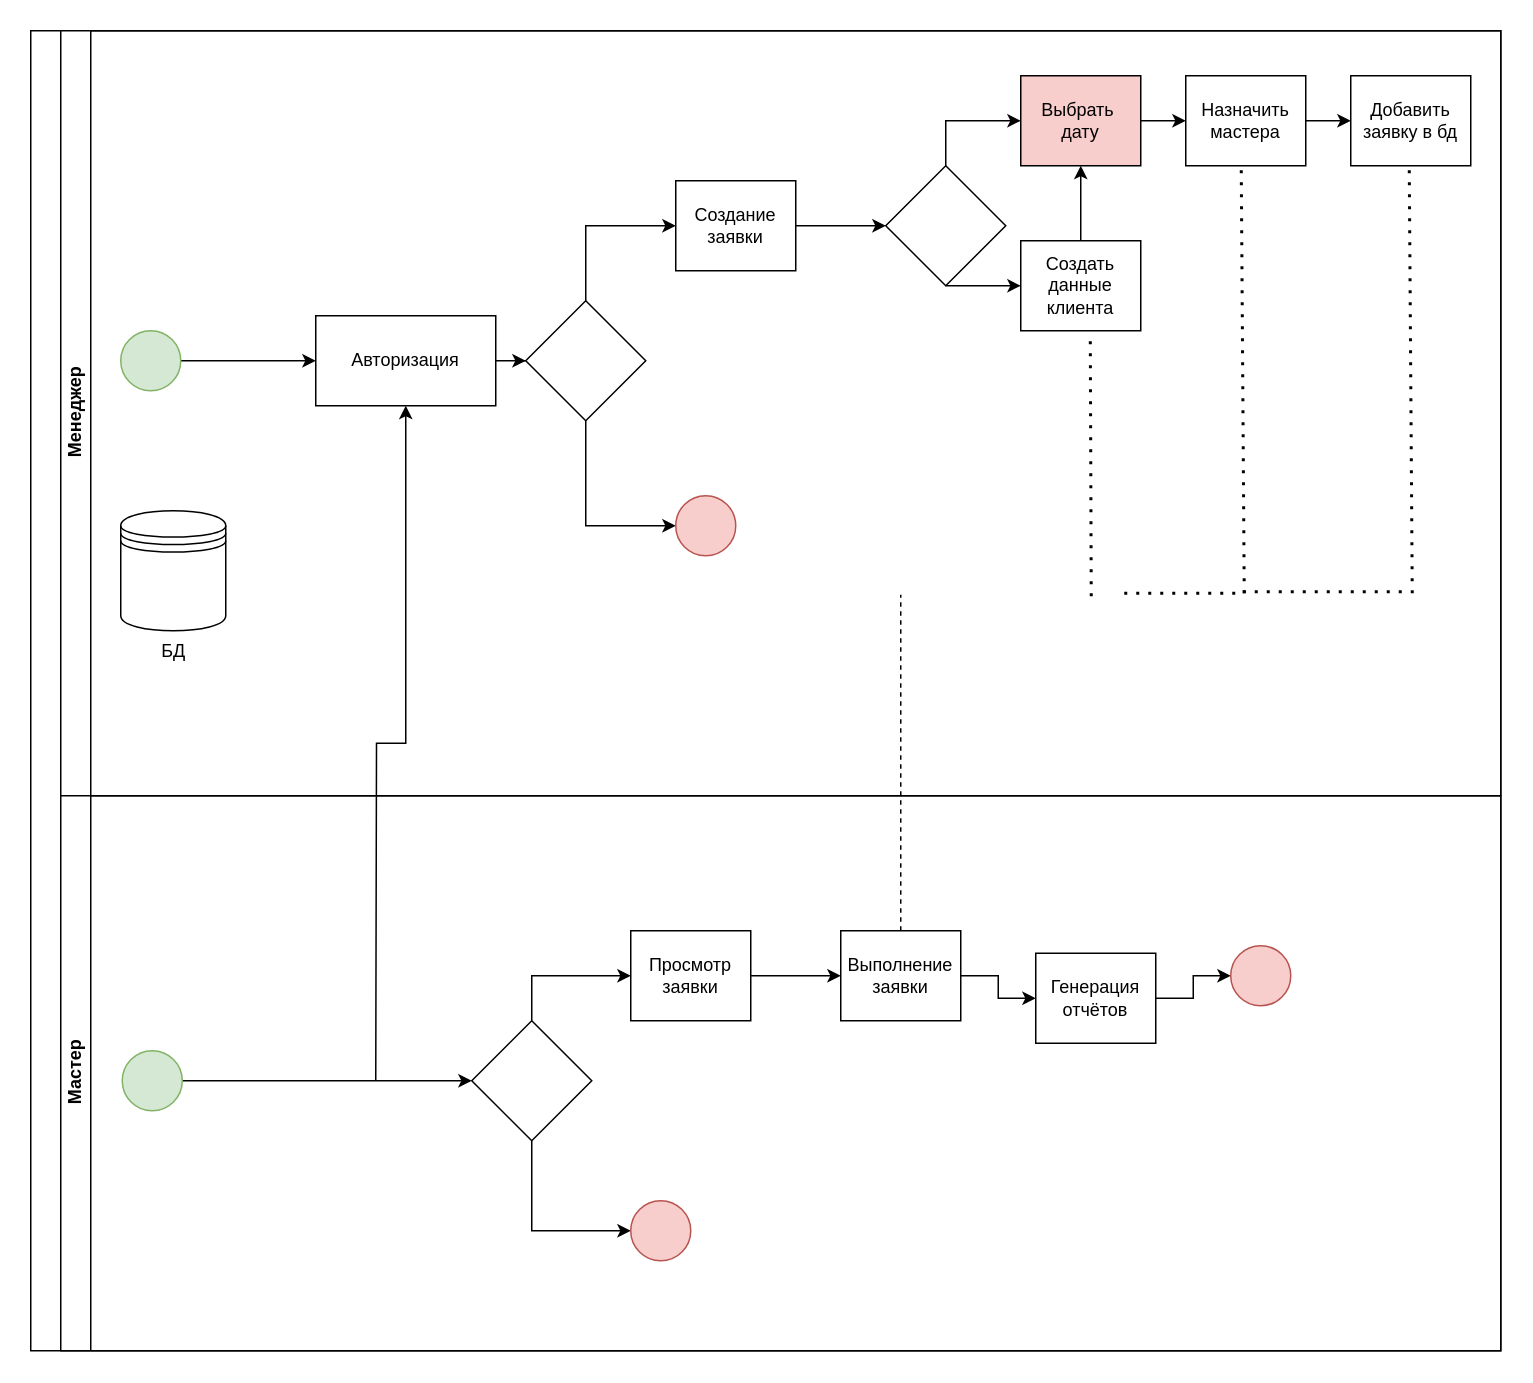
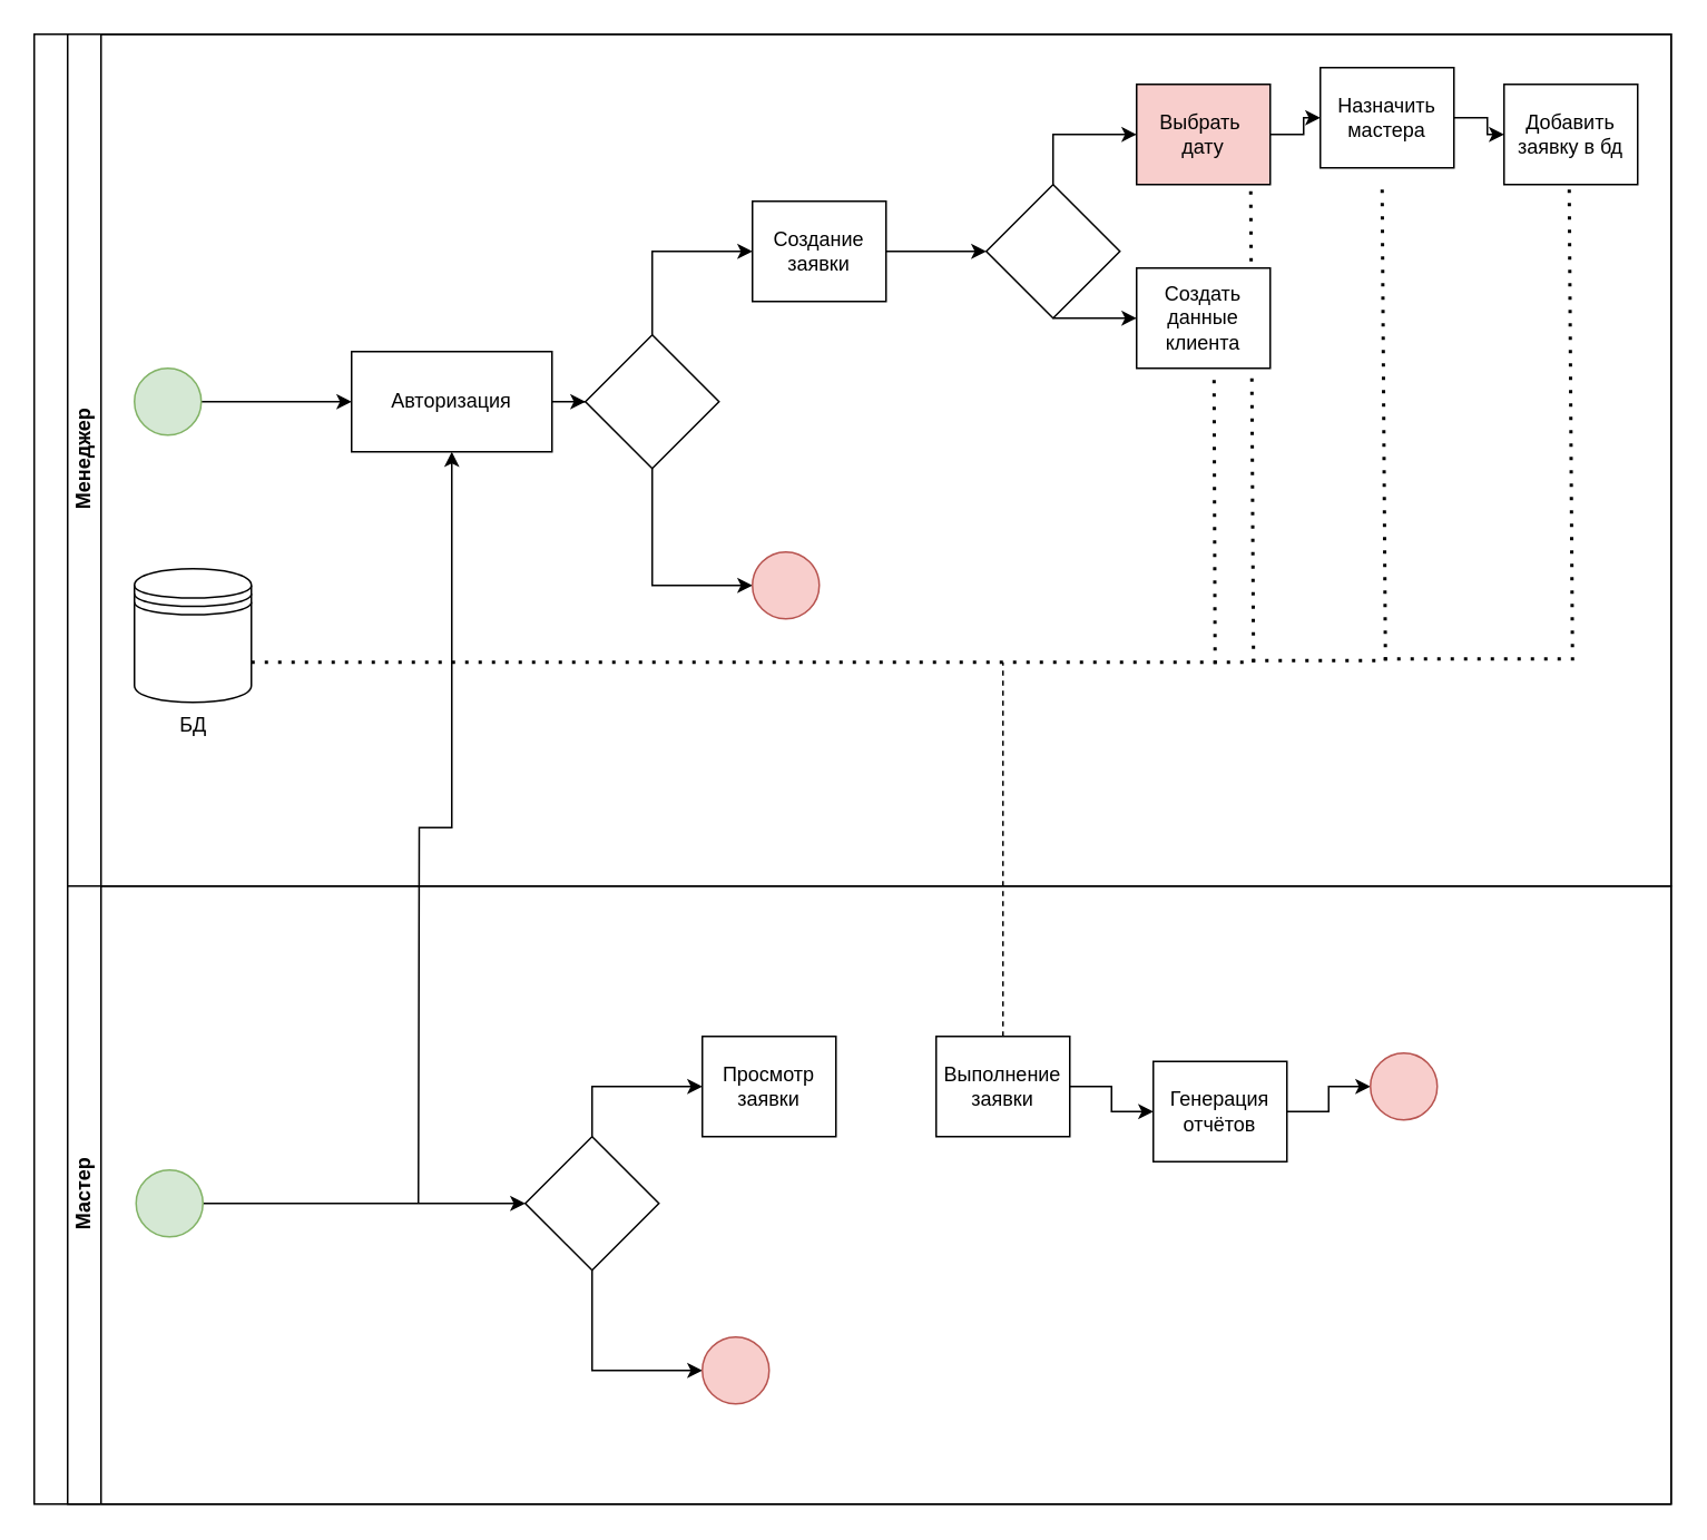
- <mxCell id="22" value="&lt;div&gt;Назначить&lt;/div&gt;&lt;div&gt;мастера&lt;br&gt;&lt;/div&gt;" style="rounded=0;whiteSpace=wrap;html=1;fontFamily=Helvetica;fontSize=12;fontColor=#000000;align=center;" parent="3" vertex="1"><mxGeometry x="750" y="30" width="80" height="60" as="geometry" /></mxCell>
+ <mxCell id="22" value="&lt;div&gt;Назначить&lt;/div&gt;&lt;div&gt;мастера&lt;br&gt;&lt;/div&gt;" style="rounded=0;whiteSpace=wrap;html=1;fontFamily=Helvetica;fontSize=12;fontColor=#000000;align=center;" parent="3" vertex="1"><mxGeometry x="750" y="20" width="80" height="60" as="geometry" /></mxCell>
- <mxCell id="27" style="edgeStyle=orthogonalEdgeStyle;rounded=0;orthogonalLoop=1;jettySize=auto;html=1;" parent="3" source="28" target="20" edge="1"><mxGeometry relative="1" as="geometry" /></mxCell>
+ <mxCell id="24" value="" style="endArrow=none;dashed=1;html=1;dashPattern=1 3;strokeWidth=2;rounded=0;exitX=1;exitY=0.7;exitDx=0;exitDy=0;entryX=0.854;entryY=1.029;entryDx=0;entryDy=0;entryPerimeter=0;" parent="3" source="15" target="20" edge="1"><mxGeometry width="50" height="50" relative="1" as="geometry"><mxPoint x="540" y="430" as="sourcePoint" /><mxPoint x="900" y="370" as="targetPoint" /><Array as="points"><mxPoint x="710" y="376" /></Array></mxGeometry></mxCell>
- <mxCell id="36" style="edgeStyle=orthogonalEdgeStyle;rounded=0;orthogonalLoop=1;jettySize=auto;html=1;entryX=0;entryY=0.5;entryDx=0;entryDy=0;" parent="29" source="37" target="39" edge="1"><mxGeometry relative="1" as="geometry" /></mxCell>
